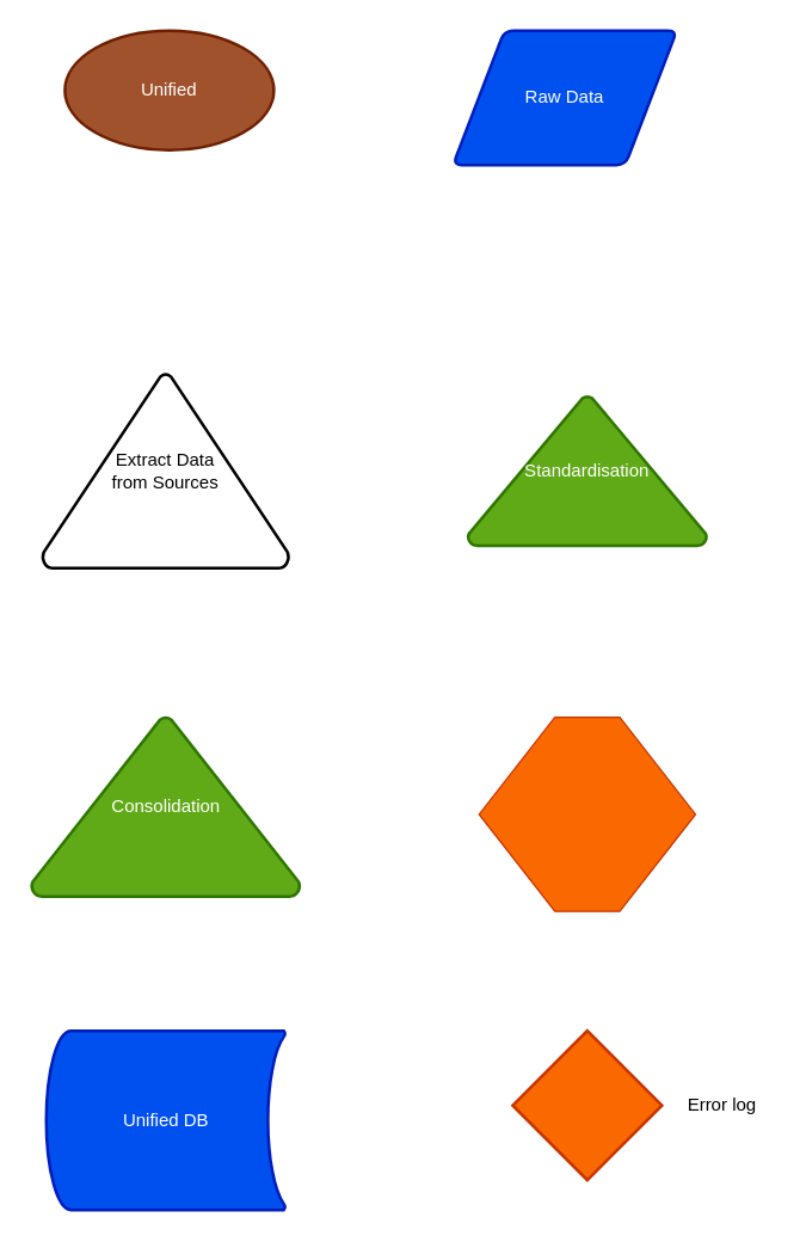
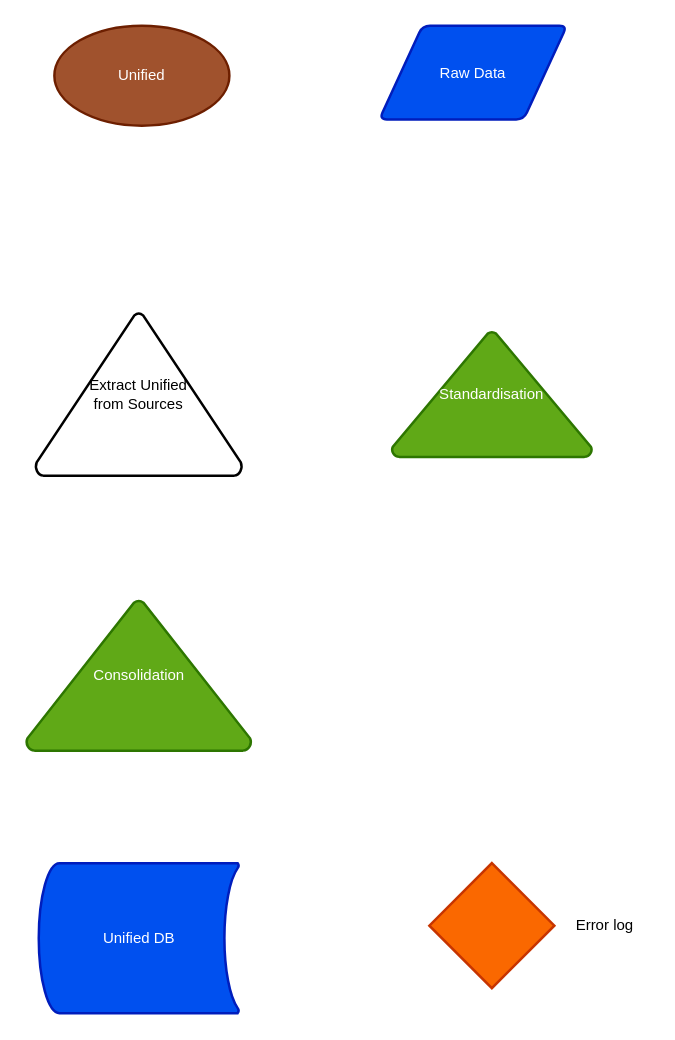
- <mxCell id="3" value="Raw Data" style="shape=parallelogram;html=1;strokeWidth=2;perimeter=parallelogramPerimeter;whiteSpace=wrap;rounded=1;arcSize=12;size=0.23;fillColor=#0050ef;fontColor=#ffffff;strokeColor=#001DBC;" vertex="1" parent="1"><mxGeometry x="303" y="20" width="150" height="90" as="geometry" /></mxCell>
+ <mxCell id="3" value="Raw Data" style="shape=parallelogram;html=1;strokeWidth=2;perimeter=parallelogramPerimeter;whiteSpace=wrap;rounded=1;arcSize=12;size=0.23;fillColor=#0050ef;fontColor=#ffffff;strokeColor=#001DBC;" vertex="1" parent="1"><mxGeometry x="303" y="20" width="150" height="75" as="geometry" /></mxCell>
- <mxCell id="4" value="Extract Data &lt;br&gt;from Sources" style="strokeWidth=2;html=1;shape=mxgraph.flowchart.extract_or_measurement;whiteSpace=wrap;" vertex="1" parent="1"><mxGeometry x="28" y="250" width="165" height="130" as="geometry" /></mxCell>
+ <mxCell id="4" value="Extract Unified &lt;br&gt;from Sources" style="strokeWidth=2;html=1;shape=mxgraph.flowchart.extract_or_measurement;whiteSpace=wrap;" vertex="1" parent="1"><mxGeometry x="28" y="250" width="165" height="130" as="geometry" /></mxCell>
- <mxCell id="7" value="&lt;font color=&quot;#ffffff&quot;&gt;Validation&lt;/font&gt;" style="verticalLabelPosition=bottom;verticalAlign=top;html=1;shape=hexagon;perimeter=hexagonPerimeter2;arcSize=6;size=0.35;fillColor=#fa6800;fontColor=#000000;strokeColor=#C73500;" vertex="1" parent="1"><mxGeometry x="320.5" y="480" width="145" height="130" as="geometry" /></mxCell>
